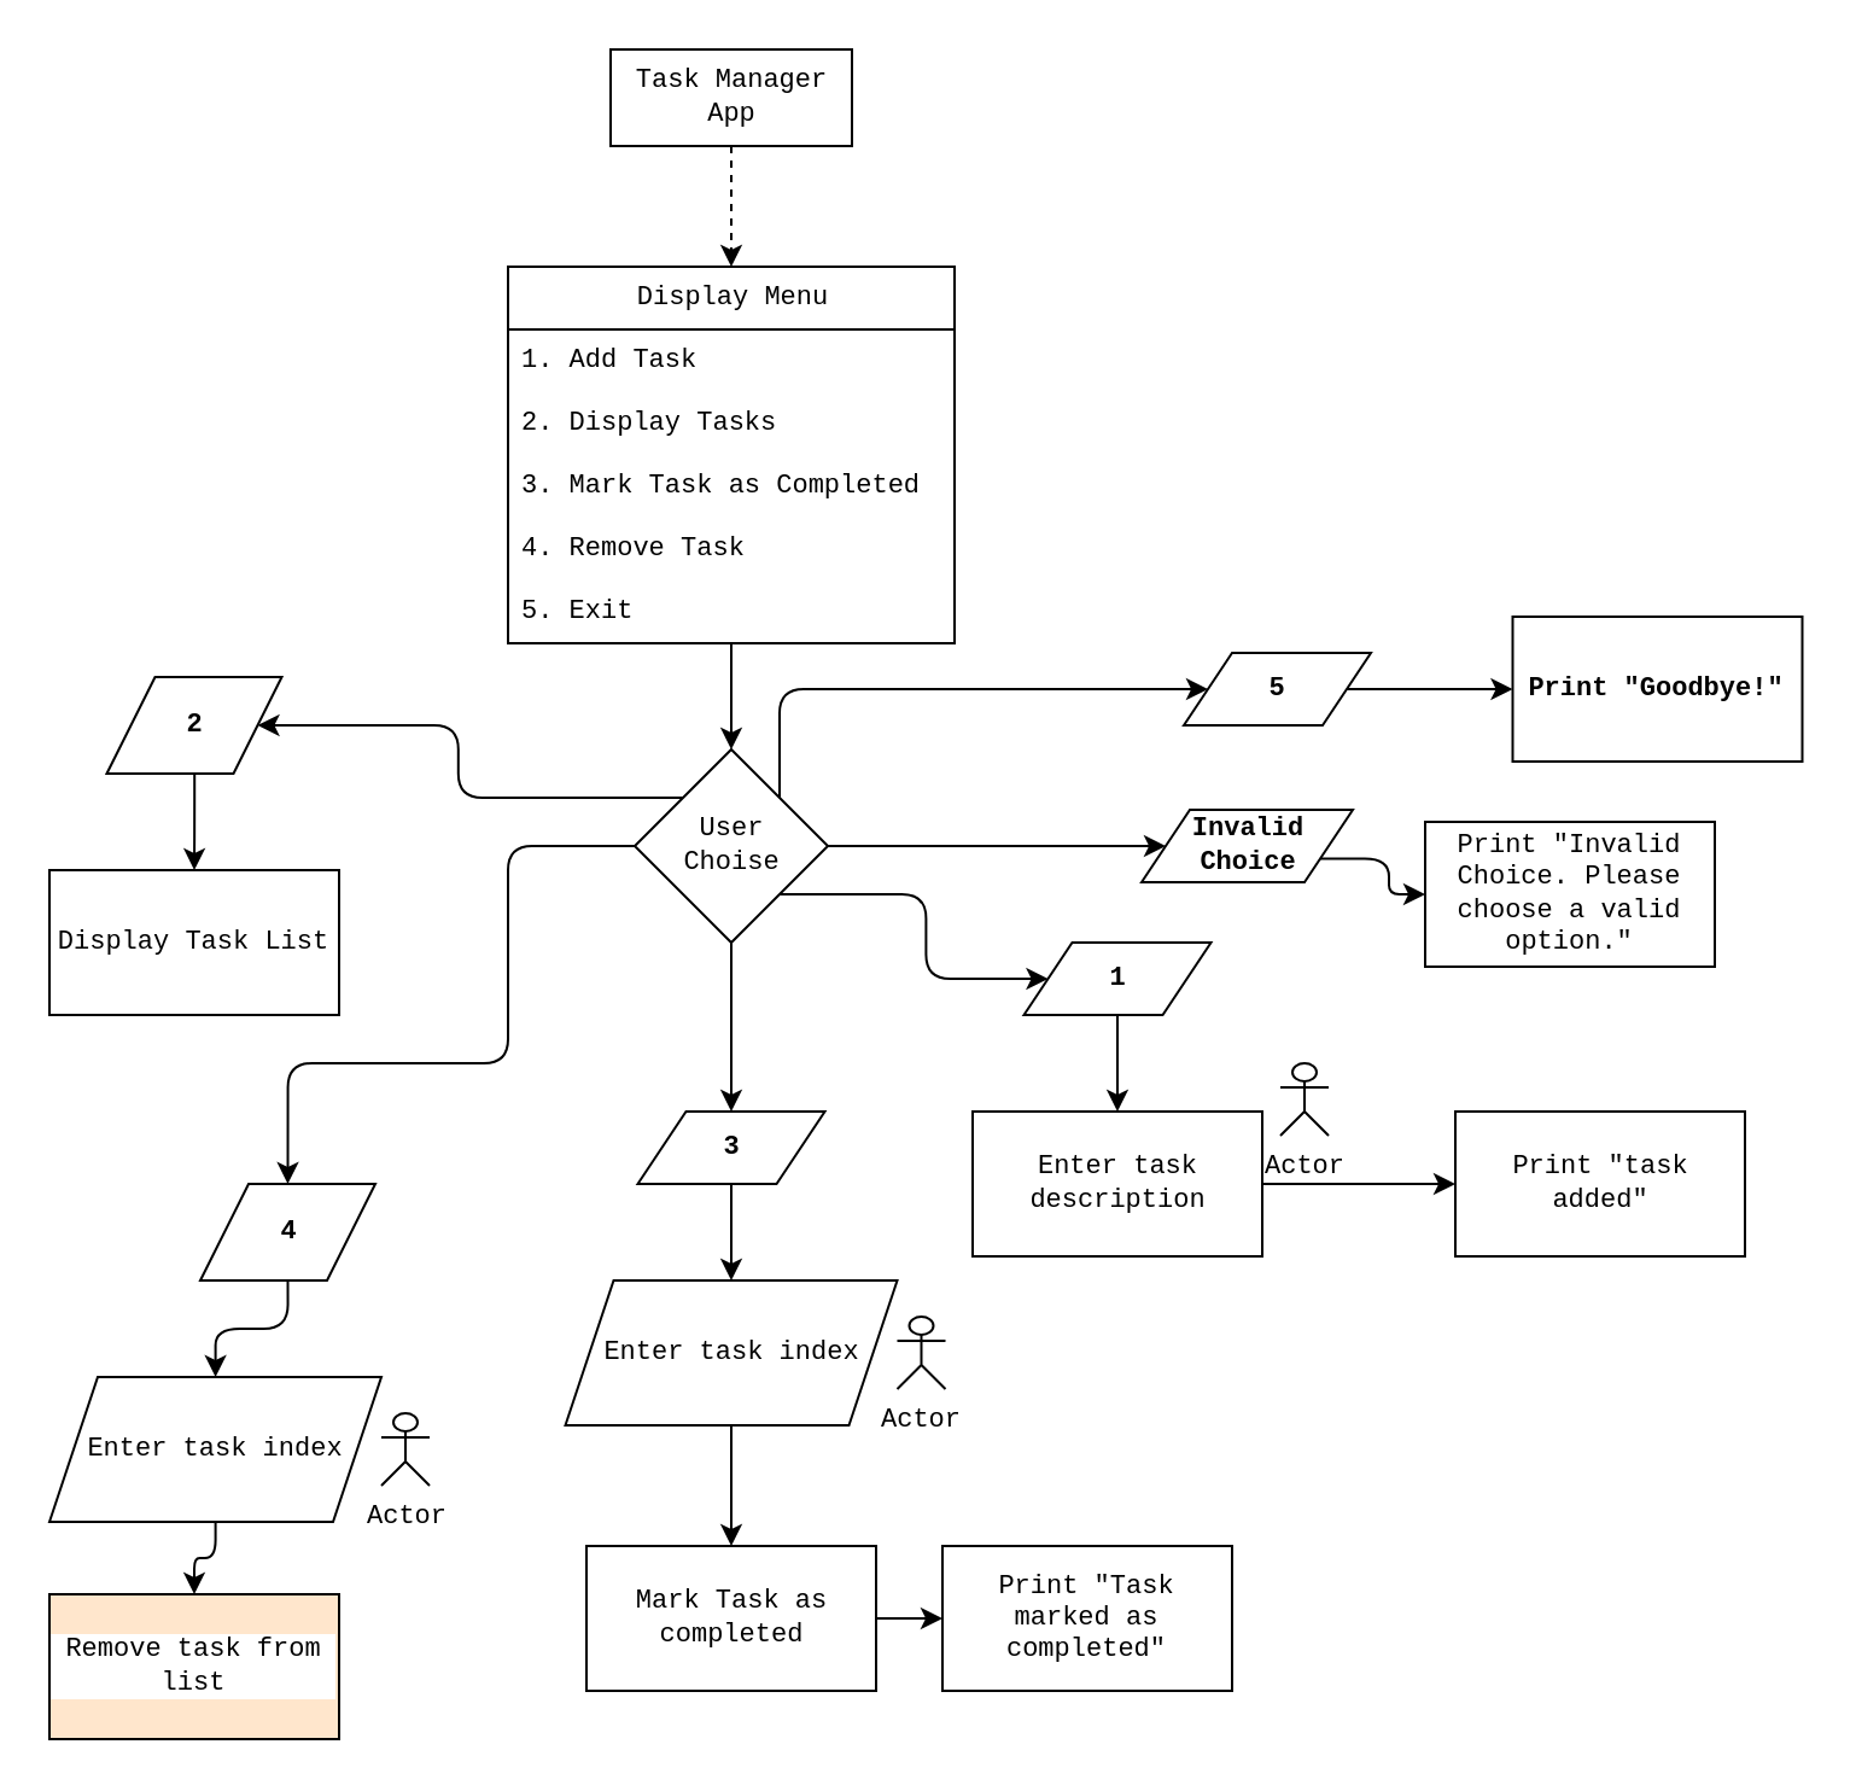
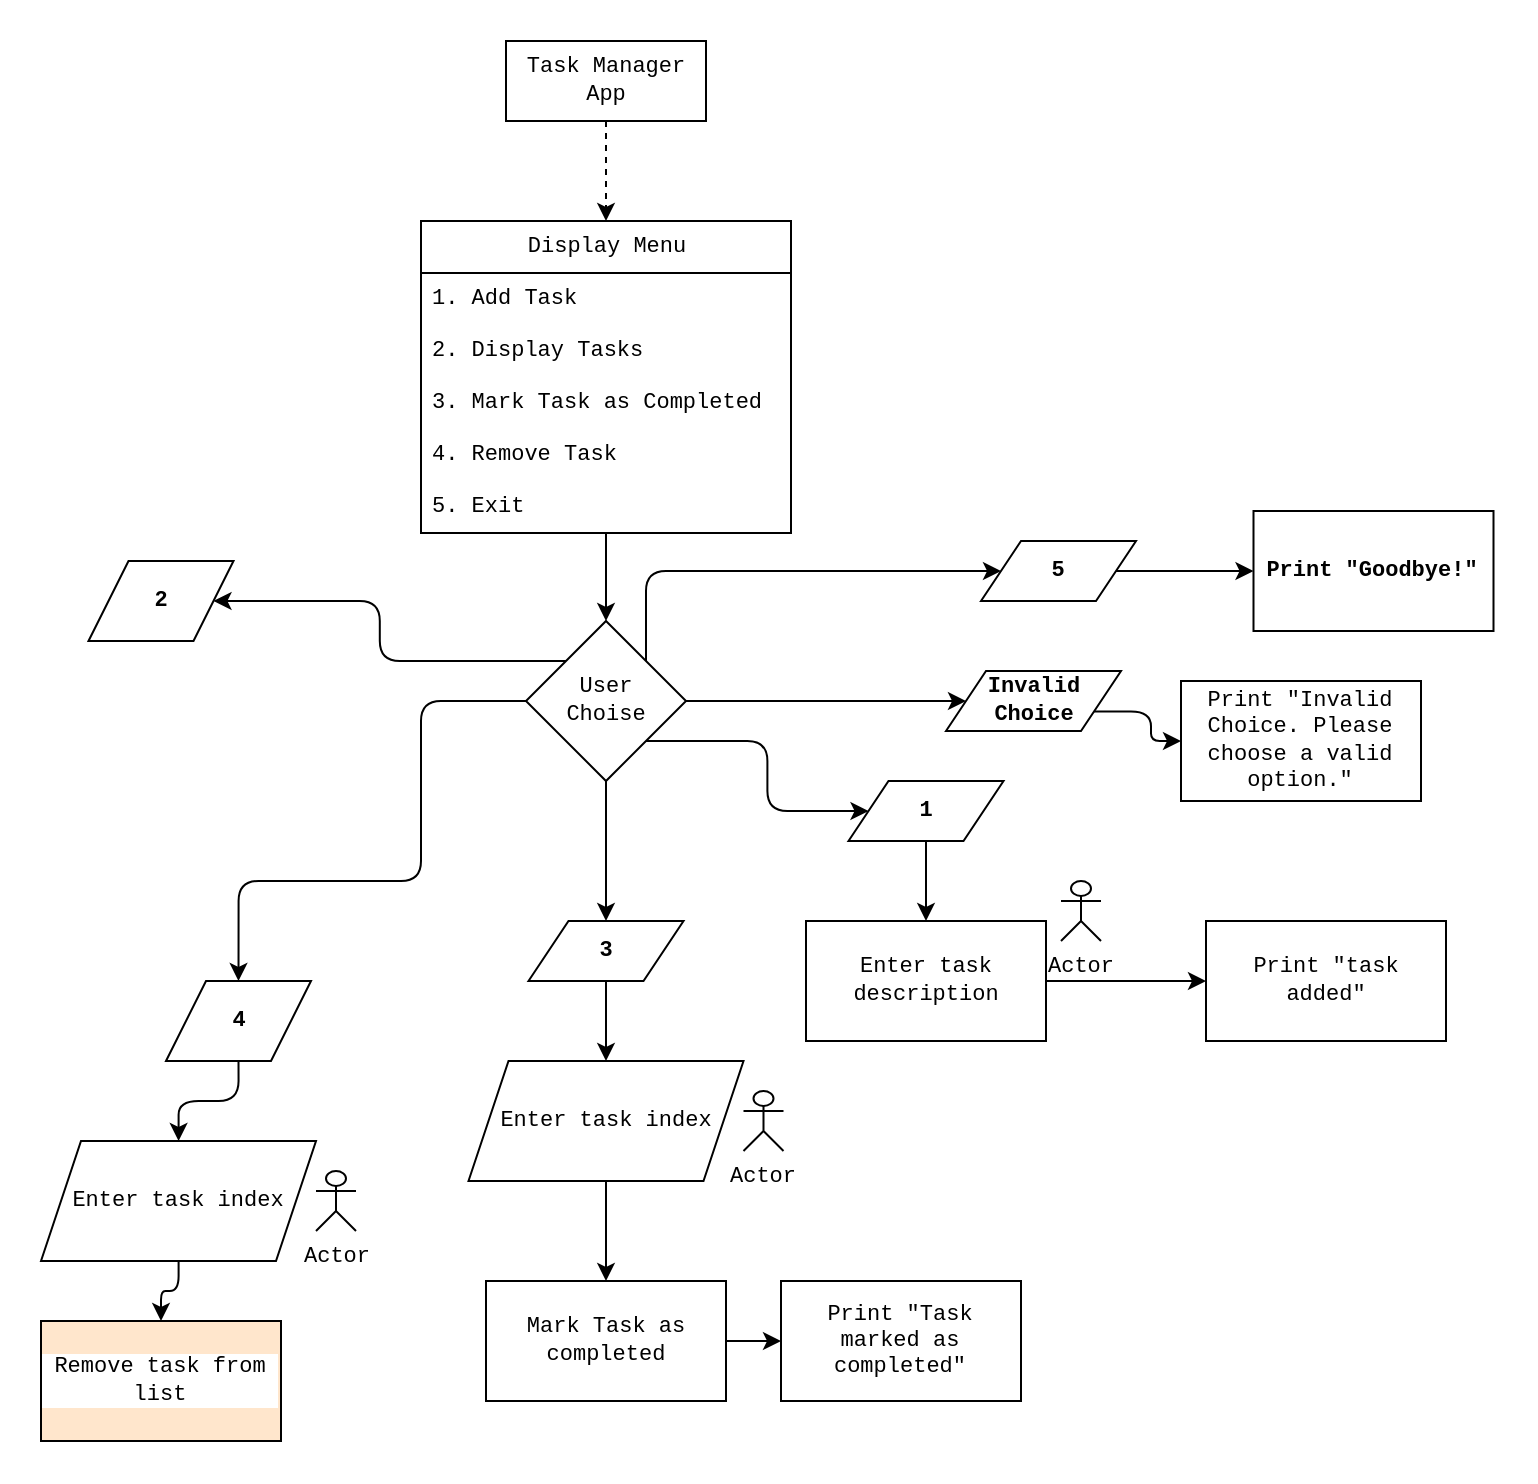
- <mxCell id="23" style="edgeStyle=orthogonalEdgeStyle;html=1;entryX=0.5;entryY=0;entryDx=0;entryDy=0;labelBackgroundColor=#FFFFFF;fontFamily=Courier New;fontSize=11;fontColor=#000000;" edge="1" parent="1" source="24" target="25"><mxGeometry relative="1" as="geometry" /></mxCell>
- <mxCell id="25" value="Display Task List" style="whiteSpace=wrap;html=1;fontSize=11;fontFamily=Courier New;fillColor=none;fontStyle=0;startSize=26;labelBackgroundColor=#FFFFFF;fontColor=#000000;" vertex="1" parent="1"><mxGeometry x="20" y="360" width="120" height="60" as="geometry" /></mxCell>
